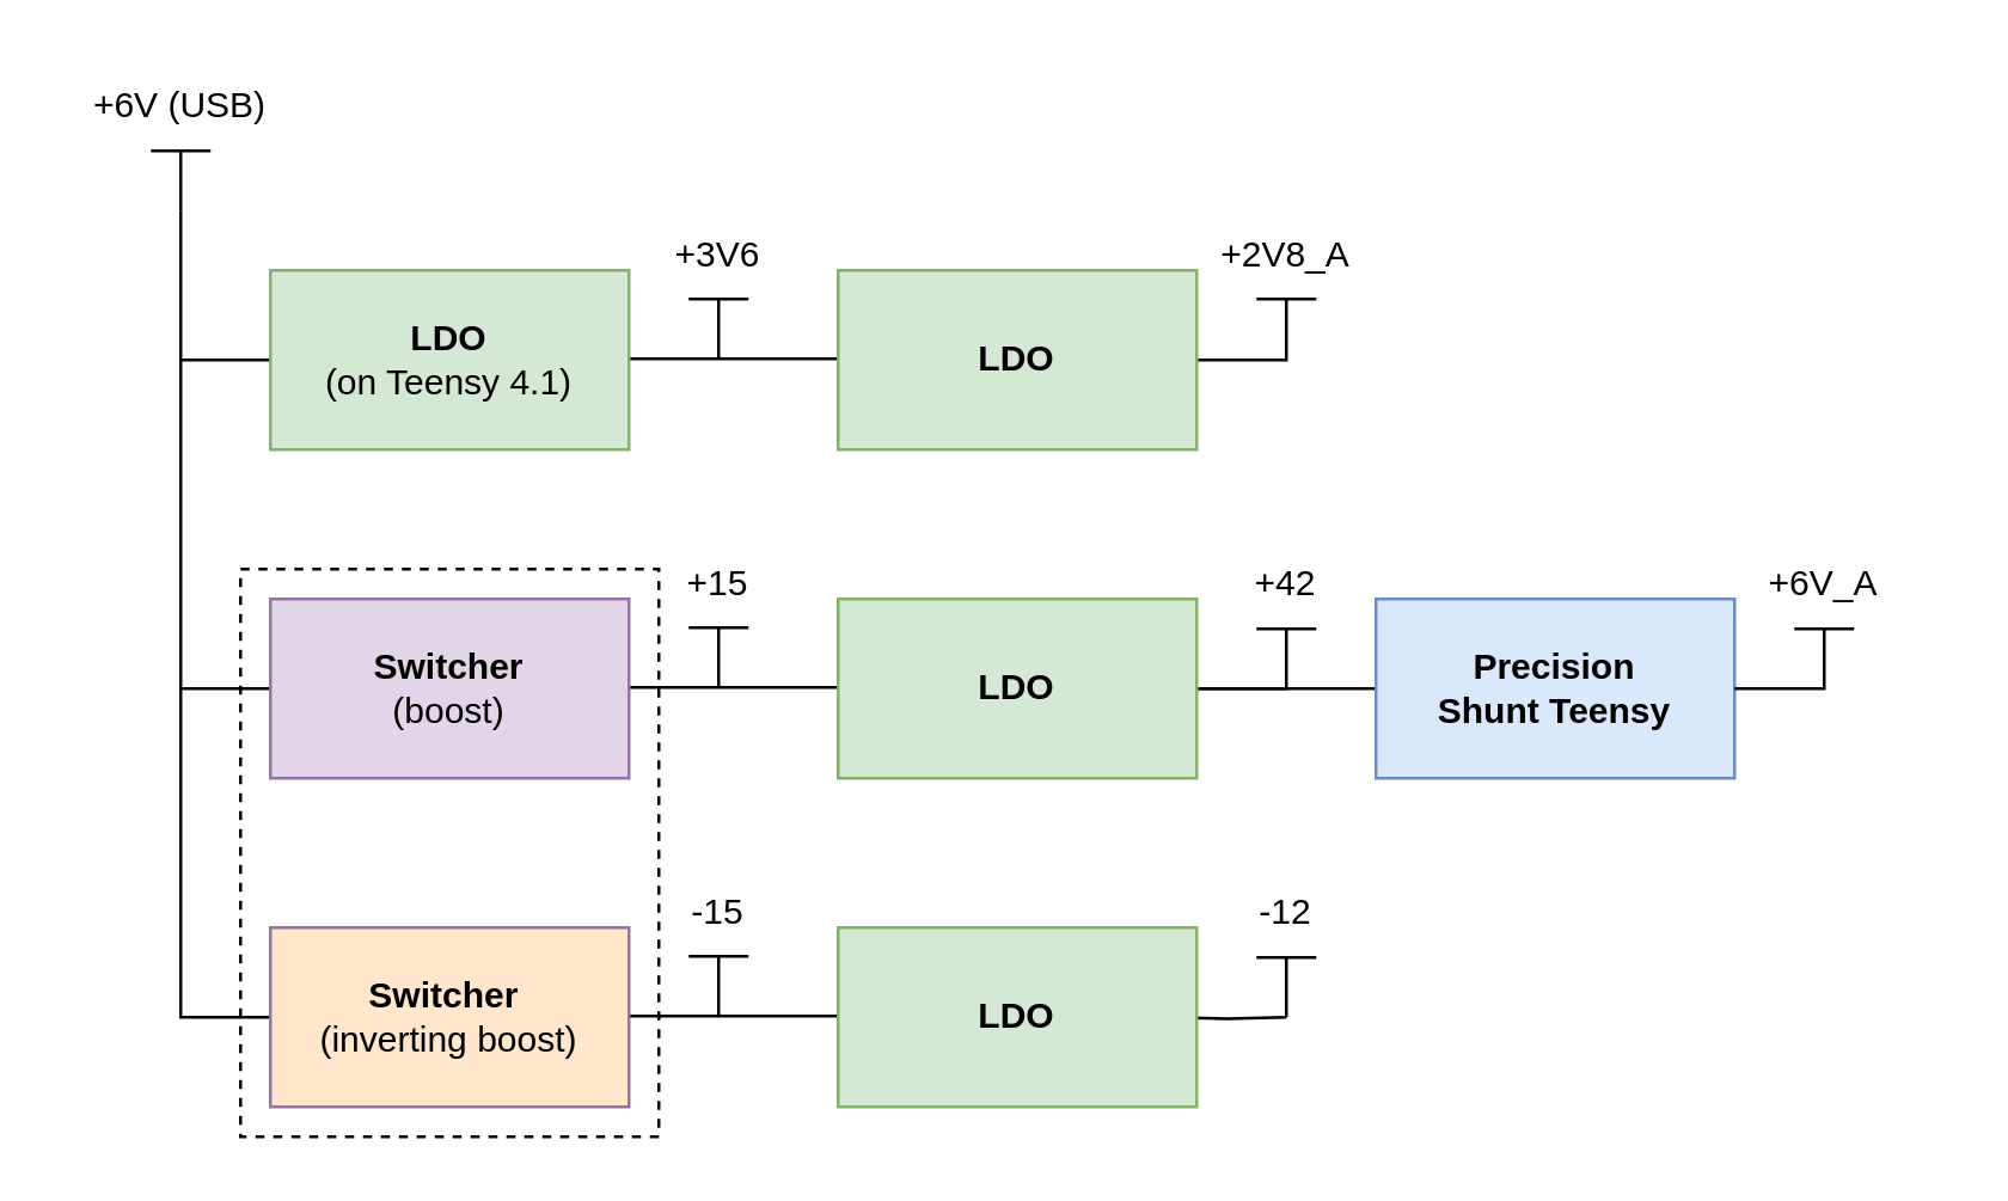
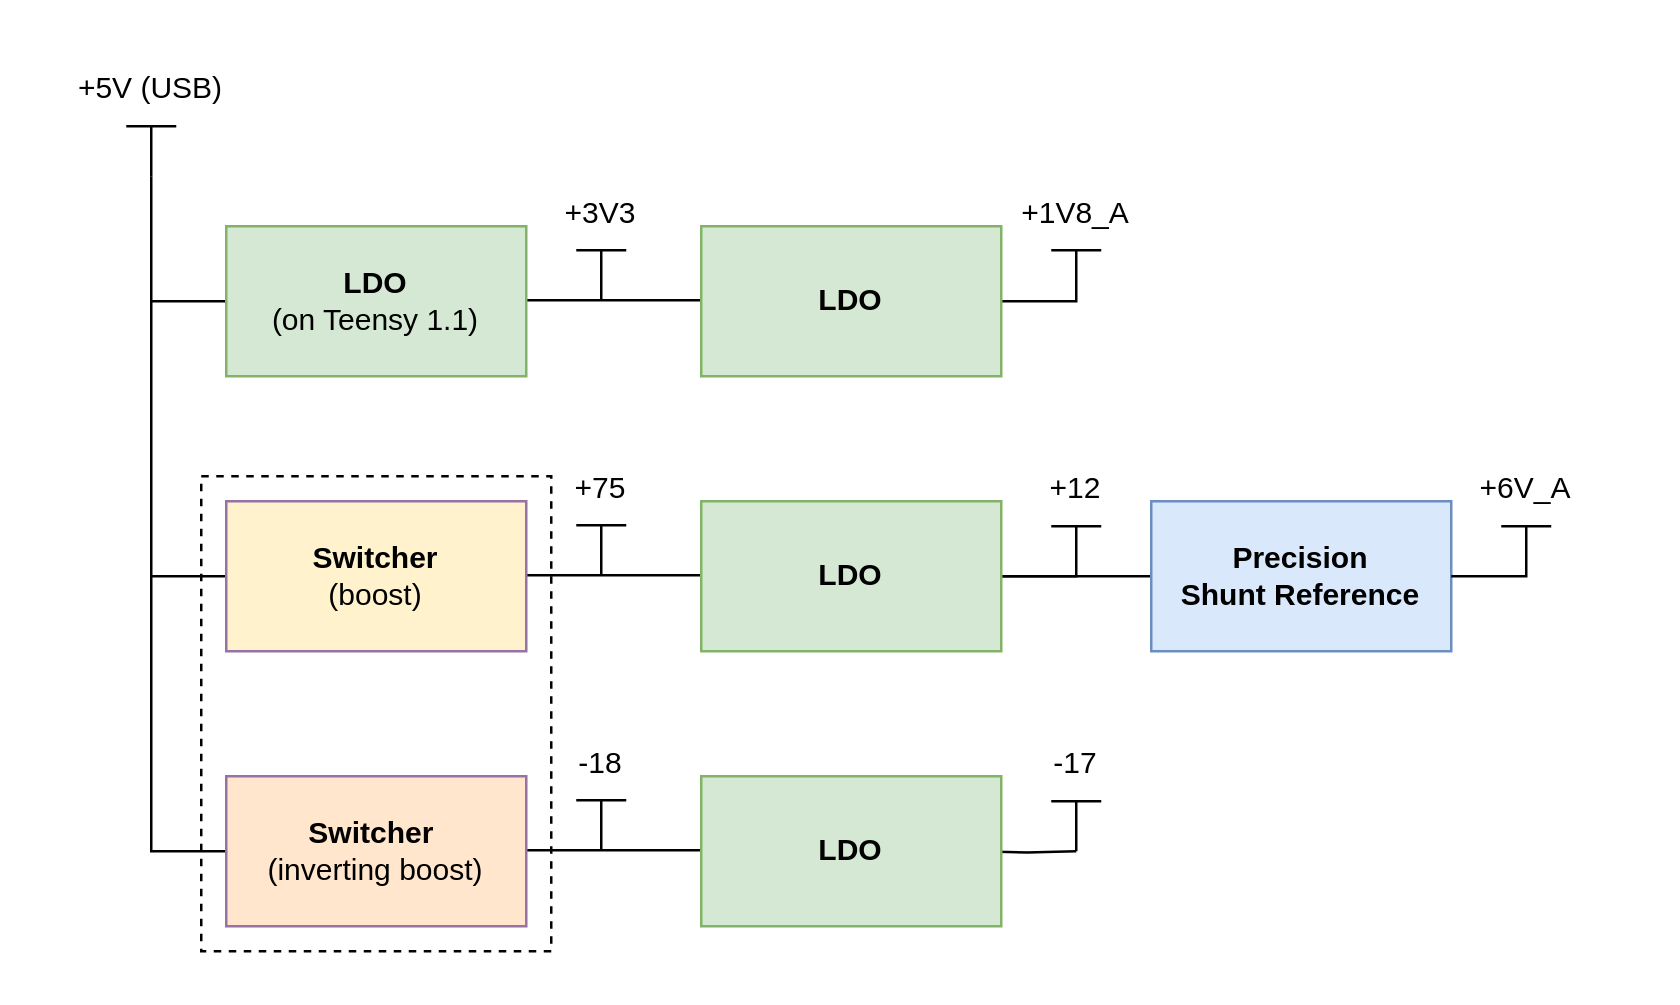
- <mxCell id="20" value="+6V (USB)" style="text;html=1;strokeColor=none;fillColor=none;align=center;verticalAlign=middle;whiteSpace=wrap;rounded=0;" parent="1" vertex="1"><mxGeometry x="20" y="20" width="80" height="30" as="geometry" /></mxCell>
+ <mxCell id="20" value="+5V (USB)" style="text;html=1;strokeColor=none;fillColor=none;align=center;verticalAlign=middle;whiteSpace=wrap;rounded=0;" parent="1" vertex="1"><mxGeometry x="20" y="20" width="80" height="30" as="geometry" /></mxCell>
- <mxCell id="23" value="+3V6" style="text;html=1;strokeColor=none;fillColor=none;align=center;verticalAlign=middle;whiteSpace=wrap;rounded=0;" parent="1" vertex="1"><mxGeometry x="200" y="69.6" width="80" height="30" as="geometry" /></mxCell>
+ <mxCell id="23" value="+3V3" style="text;html=1;strokeColor=none;fillColor=none;align=center;verticalAlign=middle;whiteSpace=wrap;rounded=0;" parent="1" vertex="1"><mxGeometry x="200" y="69.6" width="80" height="30" as="geometry" /></mxCell>
- <mxCell id="25" value="+2V8_A" style="text;html=1;strokeColor=none;fillColor=none;align=center;verticalAlign=middle;whiteSpace=wrap;rounded=0;" parent="1" vertex="1"><mxGeometry x="390" y="69.6" width="80" height="30" as="geometry" /></mxCell>
+ <mxCell id="25" value="+1V8_A" style="text;html=1;strokeColor=none;fillColor=none;align=center;verticalAlign=middle;whiteSpace=wrap;rounded=0;" parent="1" vertex="1"><mxGeometry x="390" y="69.6" width="80" height="30" as="geometry" /></mxCell>
- <mxCell id="4" value="&lt;b&gt;LDO&lt;/b&gt;&lt;br&gt;(on Teensy 4.1)" style="rounded=0;whiteSpace=wrap;html=1;fillColor=#d5e8d4;strokeColor=#82b366;" parent="1" vertex="1"><mxGeometry x="90" y="90" width="120" height="60" as="geometry" /></mxCell>
+ <mxCell id="4" value="&lt;b&gt;LDO&lt;/b&gt;&lt;br&gt;(on Teensy 1.1)" style="rounded=0;whiteSpace=wrap;html=1;fillColor=#d5e8d4;strokeColor=#82b366;" parent="1" vertex="1"><mxGeometry x="90" y="90" width="120" height="60" as="geometry" /></mxCell>
- <mxCell id="28" value="+15" style="text;html=1;strokeColor=none;fillColor=none;align=center;verticalAlign=middle;whiteSpace=wrap;rounded=0;" parent="1" vertex="1"><mxGeometry x="200" y="179.6" width="80" height="30" as="geometry" /></mxCell>
+ <mxCell id="28" value="+75" style="text;html=1;strokeColor=none;fillColor=none;align=center;verticalAlign=middle;whiteSpace=wrap;rounded=0;" parent="1" vertex="1"><mxGeometry x="200" y="179.6" width="80" height="30" as="geometry" /></mxCell>
- <mxCell id="30" value="+42" style="text;html=1;strokeColor=none;fillColor=none;align=center;verticalAlign=middle;whiteSpace=wrap;rounded=0;" parent="1" vertex="1"><mxGeometry x="390" y="180" width="80" height="30" as="geometry" /></mxCell>
+ <mxCell id="30" value="+12" style="text;html=1;strokeColor=none;fillColor=none;align=center;verticalAlign=middle;whiteSpace=wrap;rounded=0;" parent="1" vertex="1"><mxGeometry x="390" y="180" width="80" height="30" as="geometry" /></mxCell>
- <mxCell id="7" value="&lt;b&gt;Switcher&lt;/b&gt;&lt;br&gt;(boost)" style="rounded=0;whiteSpace=wrap;html=1;fillColor=#e1d5e7;strokeColor=#9673a6;" parent="1" vertex="1"><mxGeometry x="90" y="200" width="120" height="60" as="geometry" /></mxCell>
+ <mxCell id="7" value="&lt;b&gt;Switcher&lt;/b&gt;&lt;br&gt;(boost)" style="rounded=0;whiteSpace=wrap;html=1;fillColor=#fff2cc;strokeColor=#9673a6;" parent="1" vertex="1"><mxGeometry x="90" y="200" width="120" height="60" as="geometry" /></mxCell>
- <mxCell id="38" value="Precision &lt;br&gt;Shunt Teensy" style="rounded=0;whiteSpace=wrap;html=1;fontSize=12;strokeWidth=1;fillColor=#dae8fc;strokeColor=#6c8ebf;fontStyle=1" parent="1" vertex="1"><mxGeometry x="460" y="200" width="120" height="60" as="geometry" /></mxCell>
+ <mxCell id="38" value="Precision &lt;br&gt;Shunt Reference" style="rounded=0;whiteSpace=wrap;html=1;fontSize=12;strokeWidth=1;fillColor=#dae8fc;strokeColor=#6c8ebf;fontStyle=1" parent="1" vertex="1"><mxGeometry x="460" y="200" width="120" height="60" as="geometry" /></mxCell>
- <mxCell id="33" value="-15" style="text;html=1;strokeColor=none;fillColor=none;align=center;verticalAlign=middle;whiteSpace=wrap;rounded=0;" parent="1" vertex="1"><mxGeometry x="200" y="289.6" width="80" height="30" as="geometry" /></mxCell>
+ <mxCell id="33" value="-18" style="text;html=1;strokeColor=none;fillColor=none;align=center;verticalAlign=middle;whiteSpace=wrap;rounded=0;" parent="1" vertex="1"><mxGeometry x="200" y="289.6" width="80" height="30" as="geometry" /></mxCell>
- <mxCell id="36" value="-12" style="text;html=1;strokeColor=none;fillColor=none;align=center;verticalAlign=middle;whiteSpace=wrap;rounded=0;" parent="1" vertex="1"><mxGeometry x="390" y="290" width="80" height="30" as="geometry" /></mxCell>
+ <mxCell id="36" value="-17" style="text;html=1;strokeColor=none;fillColor=none;align=center;verticalAlign=middle;whiteSpace=wrap;rounded=0;" parent="1" vertex="1"><mxGeometry x="390" y="290" width="80" height="30" as="geometry" /></mxCell>
